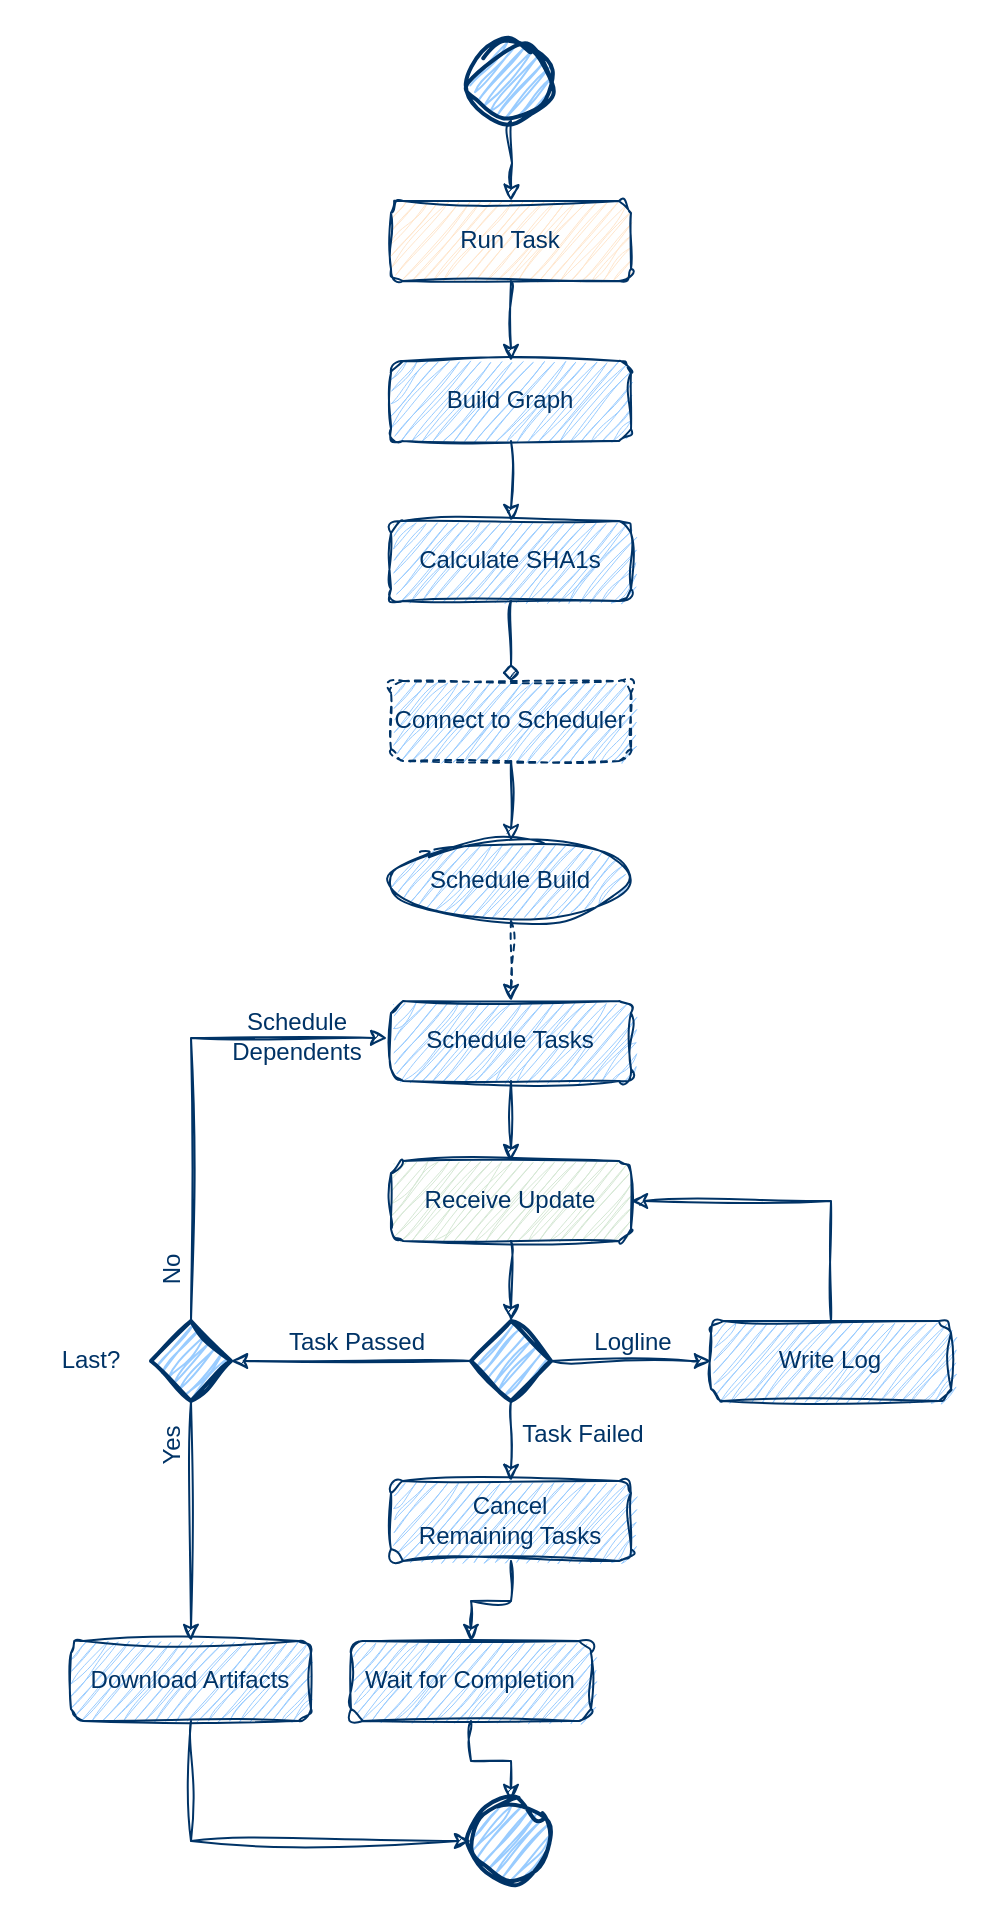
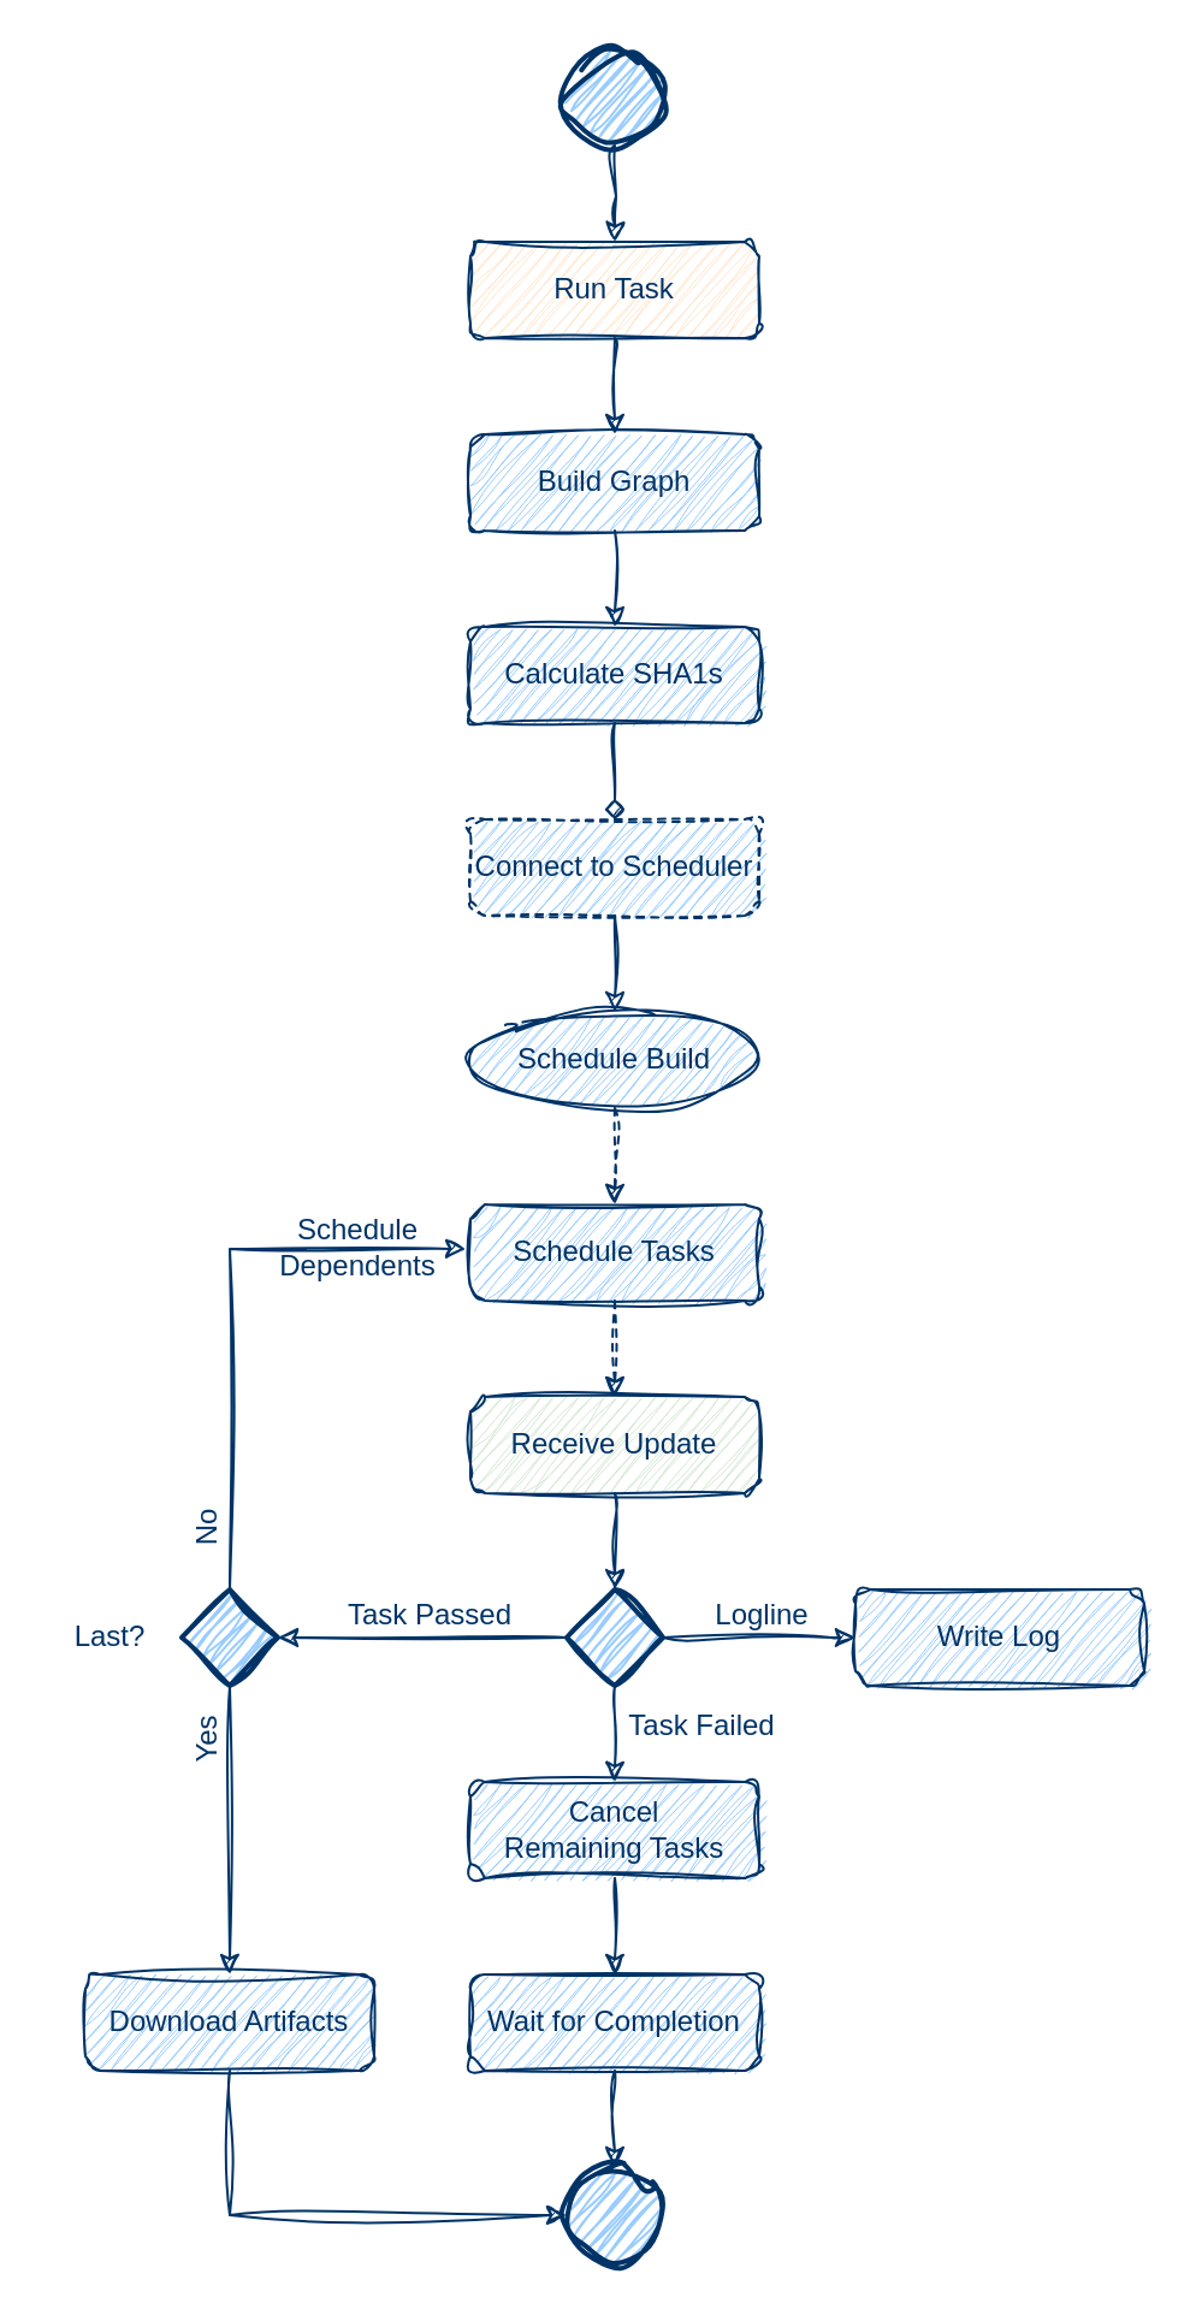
- <mxCell id="11" style="edgeStyle=orthogonalEdgeStyle;rounded=0;sketch=1;hachureGap=4;jiggle=2;curveFitting=1;orthogonalLoop=1;jettySize=auto;html=1;entryX=0.5;entryY=0;entryDx=0;entryDy=0;strokeColor=#003366;align=center;verticalAlign=middle;fontFamily=Helvetica;fontSize=12;fontColor=#003366;labelBackgroundColor=none;endArrow=classic;" edge="1" parent="1" source="12" target="14"><mxGeometry relative="1" as="geometry" /></mxCell>
+ <mxCell id="11" style="edgeStyle=orthogonalEdgeStyle;rounded=0;sketch=1;hachureGap=4;jiggle=2;curveFitting=1;orthogonalLoop=1;jettySize=auto;html=1;entryX=0.5;entryY=0;entryDx=0;entryDy=0;strokeColor=#003366;align=center;verticalAlign=middle;fontFamily=Helvetica;fontSize=12;fontColor=#003366;labelBackgroundColor=none;endArrow=classic;dashed=1;" edge="1" parent="1" source="12" target="14"><mxGeometry relative="1" as="geometry" /></mxCell>
- <mxCell id="21" style="edgeStyle=orthogonalEdgeStyle;rounded=0;sketch=1;hachureGap=4;jiggle=2;curveFitting=1;orthogonalLoop=1;jettySize=auto;html=1;entryX=1;entryY=0.5;entryDx=0;entryDy=0;strokeColor=#003366;align=center;verticalAlign=middle;fontFamily=Helvetica;fontSize=12;fontColor=#003366;labelBackgroundColor=none;endArrow=classic;" edge="1" parent="1" source="22" target="14"><mxGeometry relative="1" as="geometry"><Array as="points"><mxPoint x="415" y="600" /></Array></mxGeometry></mxCell>
- <mxCell id="32" value="Wait for Completion" style="rounded=1;whiteSpace=wrap;html=1;sketch=1;hachureGap=4;jiggle=2;curveFitting=1;fillColor=#99CCFF;fontColor=#003366;strokeColor=#003366;" vertex="1" parent="1"><mxGeometry x="175" y="820" width="120" height="40" as="geometry" /></mxCell>
+ <mxCell id="32" value="Wait for Completion" style="rounded=1;whiteSpace=wrap;html=1;sketch=1;hachureGap=4;jiggle=2;curveFitting=1;fillColor=#99CCFF;fontColor=#003366;strokeColor=#003366;" vertex="1" parent="1"><mxGeometry x="195" y="820" width="120" height="40" as="geometry" /></mxCell>
